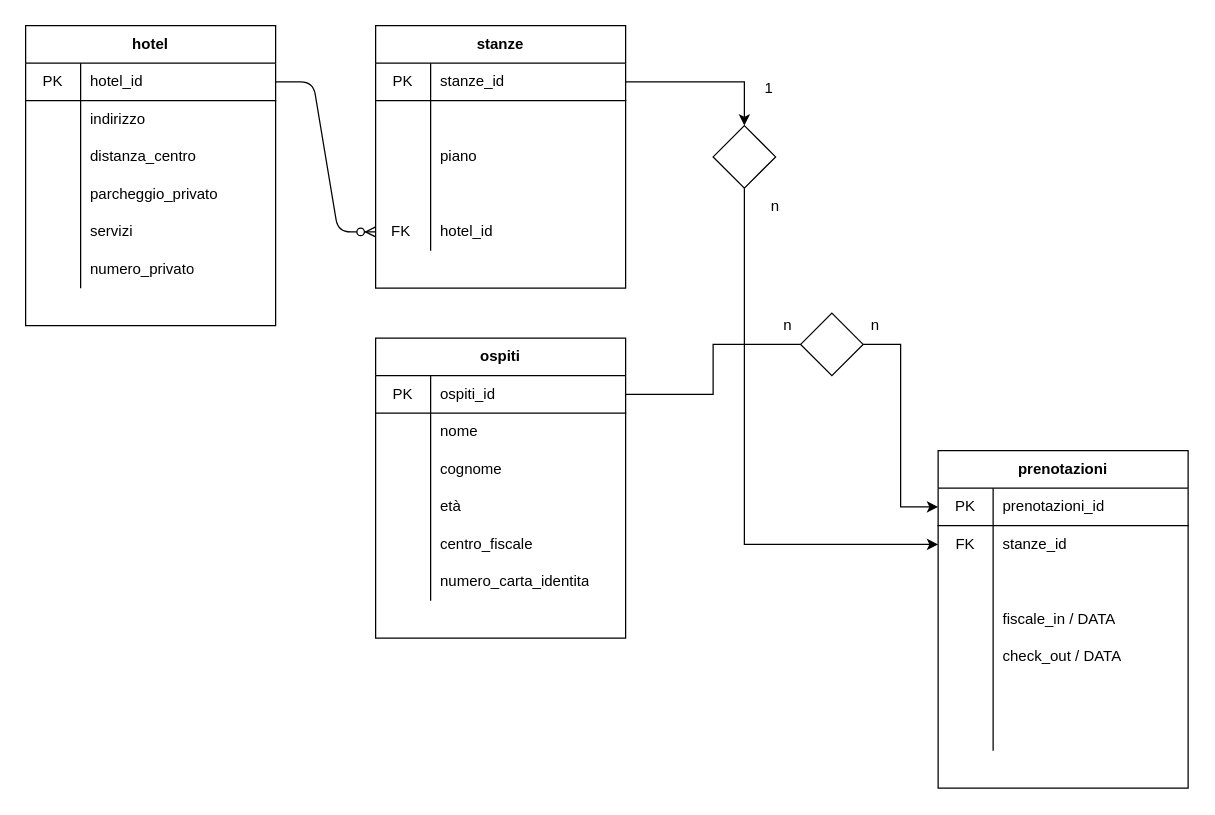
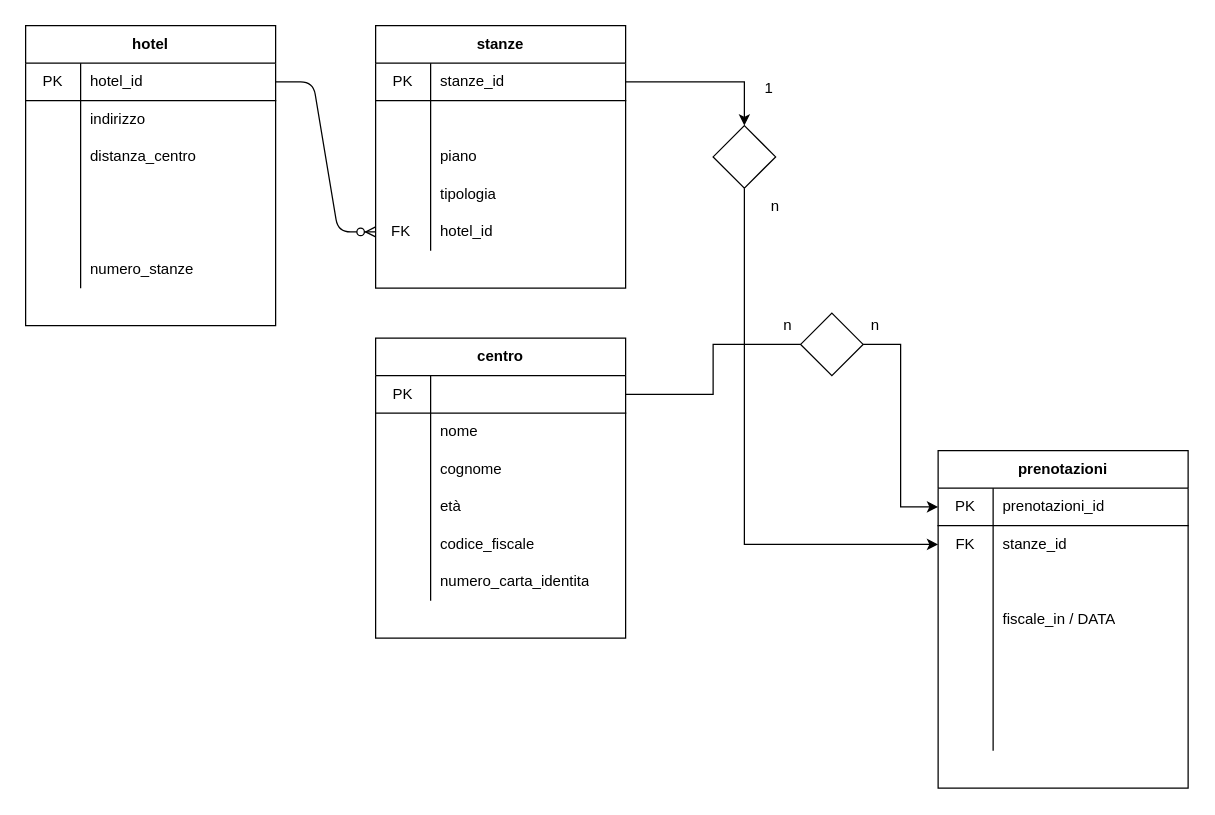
- <mxCell id="69" value="parcheggio_privato" style="shape=partialRectangle;html=1;whiteSpace=wrap;connectable=0;fillColor=none;top=0;left=0;bottom=0;right=0;align=left;spacingLeft=6;overflow=hidden;" parent="67" vertex="1"><mxGeometry x="44" width="156" height="30" as="geometry" /></mxCell>
+ <mxCell id="53" value="tipologia" style="shape=partialRectangle;html=1;whiteSpace=wrap;connectable=0;fillColor=none;top=0;left=0;bottom=0;right=0;align=left;spacingLeft=6;overflow=hidden;" parent="51" vertex="1"><mxGeometry x="44" width="156" height="30" as="geometry" /></mxCell>
- <mxCell id="72" value="servizi" style="shape=partialRectangle;html=1;whiteSpace=wrap;connectable=0;fillColor=none;top=0;left=0;bottom=0;right=0;align=left;spacingLeft=6;overflow=hidden;" parent="70" vertex="1"><mxGeometry x="44" width="156" height="30" as="geometry" /></mxCell>
- <mxCell id="75" value="numero_privato" style="shape=partialRectangle;html=1;whiteSpace=wrap;connectable=0;fillColor=none;top=0;left=0;bottom=0;right=0;align=left;spacingLeft=6;overflow=hidden;" parent="73" vertex="1"><mxGeometry x="44" width="156" height="30" as="geometry" /></mxCell>
+ <mxCell id="75" value="numero_stanze" style="shape=partialRectangle;html=1;whiteSpace=wrap;connectable=0;fillColor=none;top=0;left=0;bottom=0;right=0;align=left;spacingLeft=6;overflow=hidden;" parent="73" vertex="1"><mxGeometry x="44" width="156" height="30" as="geometry" /></mxCell>
- <mxCell id="23" value="ospiti" style="shape=table;html=1;whiteSpace=wrap;startSize=30;container=1;collapsible=0;childLayout=tableLayout;fixedRows=1;rowLines=0;fontStyle=1;align=center;" parent="1" vertex="1"><mxGeometry x="300" y="270" width="200" height="240" as="geometry" /></mxCell>
+ <mxCell id="23" value="centro" style="shape=table;html=1;whiteSpace=wrap;startSize=30;container=1;collapsible=0;childLayout=tableLayout;fixedRows=1;rowLines=0;fontStyle=1;align=center;" parent="1" vertex="1"><mxGeometry x="300" y="270" width="200" height="240" as="geometry" /></mxCell>
- <mxCell id="26" value="ospiti_id" style="shape=partialRectangle;html=1;whiteSpace=wrap;connectable=0;fillColor=none;top=0;left=0;bottom=0;right=0;align=left;spacingLeft=6;overflow=hidden;" parent="24" vertex="1"><mxGeometry x="44" width="156" height="30" as="geometry" /></mxCell>
- <mxCell id="38" value="centro_fiscale" style="shape=partialRectangle;html=1;whiteSpace=wrap;connectable=0;fillColor=none;top=0;left=0;bottom=0;right=0;align=left;spacingLeft=6;overflow=hidden;" parent="36" vertex="1"><mxGeometry x="44" width="156" height="30" as="geometry" /></mxCell>
+ <mxCell id="38" value="codice_fiscale" style="shape=partialRectangle;html=1;whiteSpace=wrap;connectable=0;fillColor=none;top=0;left=0;bottom=0;right=0;align=left;spacingLeft=6;overflow=hidden;" parent="36" vertex="1"><mxGeometry x="44" width="156" height="30" as="geometry" /></mxCell>
- <mxCell id="17" value="check_out / DATA" style="shape=partialRectangle;html=1;whiteSpace=wrap;connectable=0;fillColor=none;top=0;left=0;bottom=0;right=0;align=left;spacingLeft=6;overflow=hidden;" parent="15" vertex="1"><mxGeometry x="44" width="156" height="30" as="geometry" /></mxCell>
